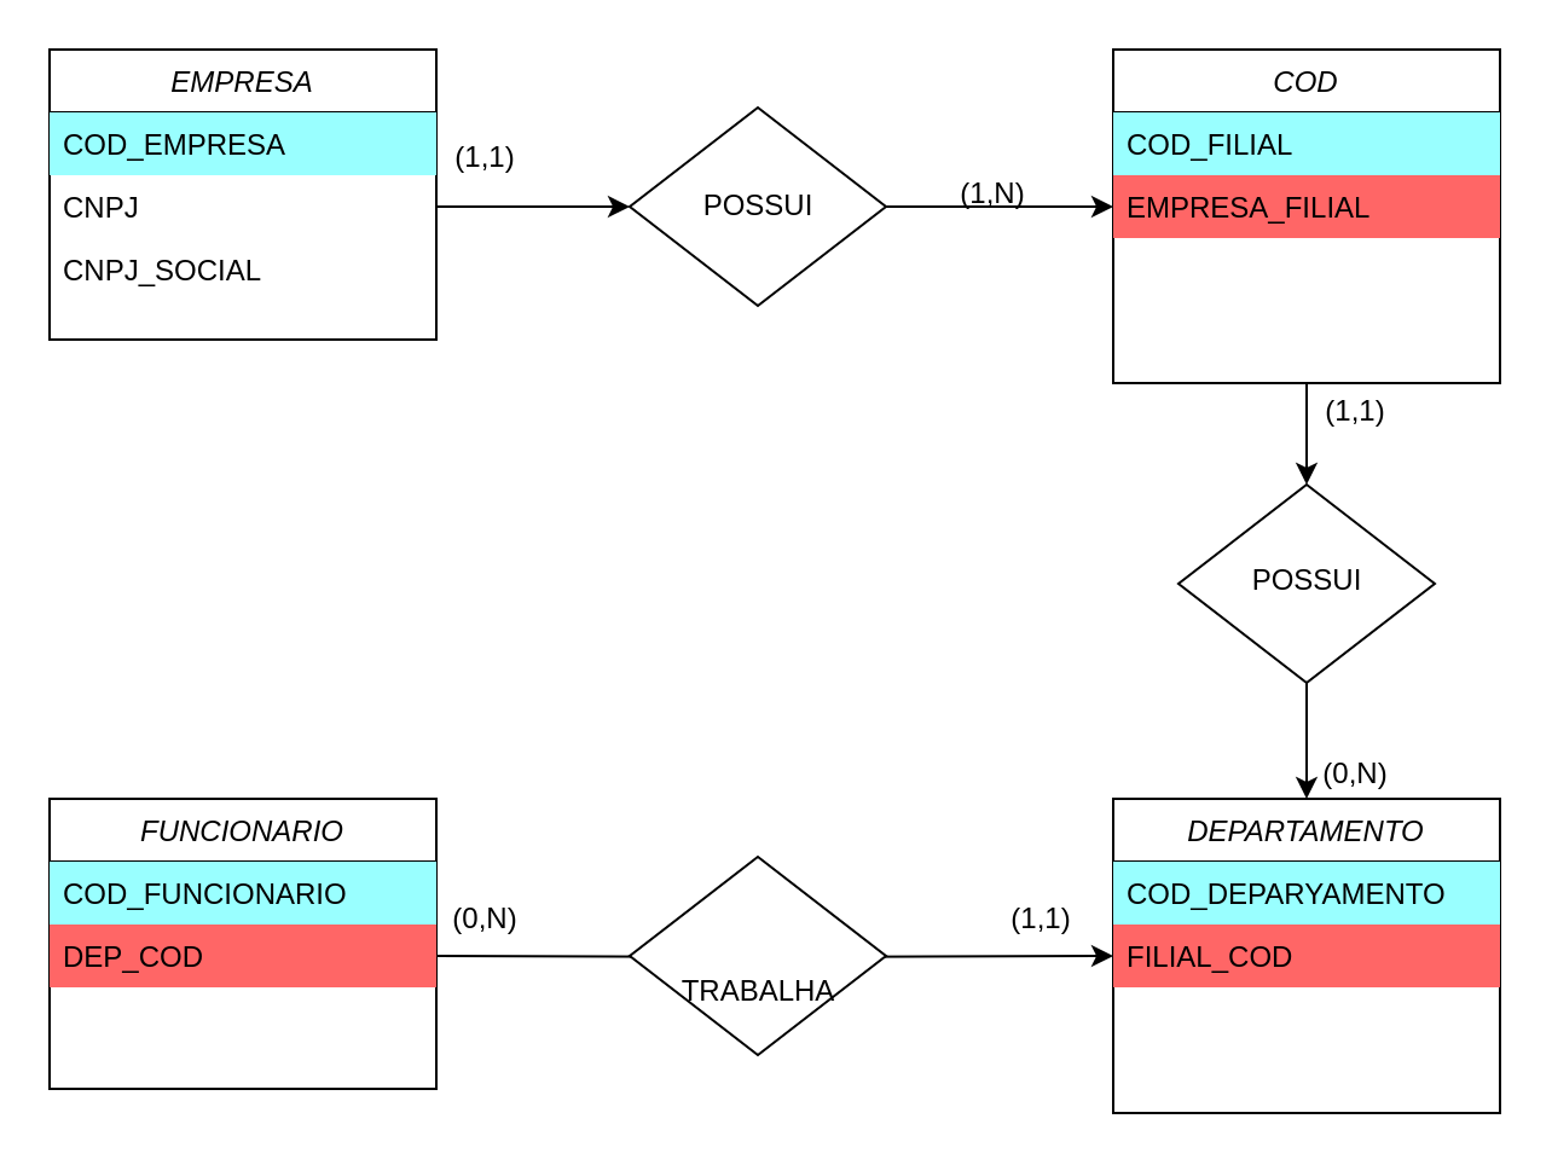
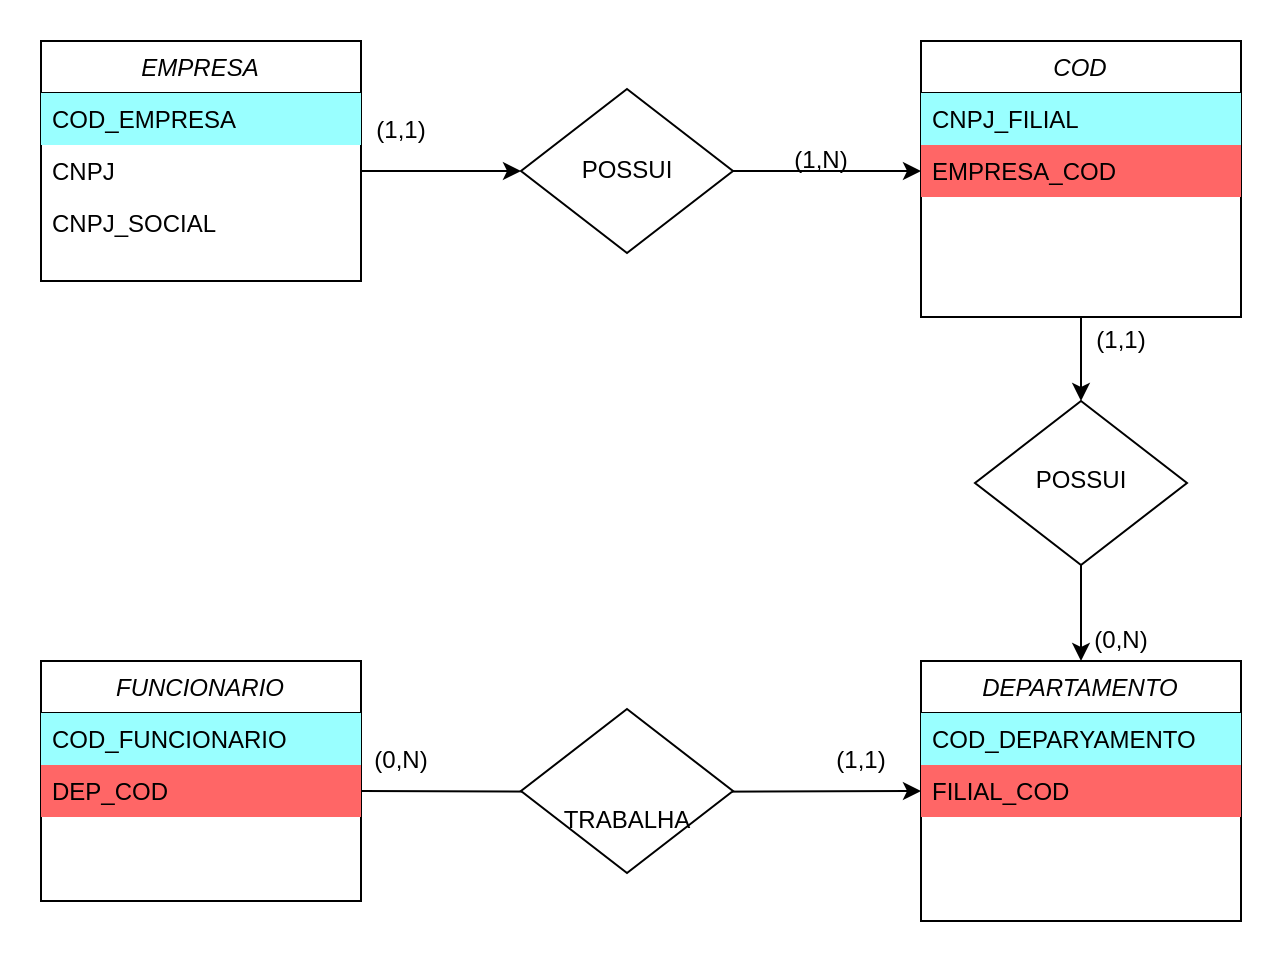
- <mxCell id="10" value="COD_FILIAL" style="text;align=left;verticalAlign=top;spacingLeft=4;spacingRight=4;overflow=hidden;rotatable=0;points=[[0,0.5],[1,0.5]];portConstraint=eastwest;fillColor=#99FFFF;" vertex="1" parent="9"><mxGeometry y="26" width="160" height="26" as="geometry" /></mxCell>
+ <mxCell id="10" value="CNPJ_FILIAL" style="text;align=left;verticalAlign=top;spacingLeft=4;spacingRight=4;overflow=hidden;rotatable=0;points=[[0,0.5],[1,0.5]];portConstraint=eastwest;fillColor=#99FFFF;" vertex="1" parent="9"><mxGeometry y="26" width="160" height="26" as="geometry" /></mxCell>
- <mxCell id="11" value="EMPRESA_FILIAL" style="text;align=left;verticalAlign=top;spacingLeft=4;spacingRight=4;overflow=hidden;rotatable=0;points=[[0,0.5],[1,0.5]];portConstraint=eastwest;fillColor=#FF6666;" vertex="1" parent="9"><mxGeometry y="52" width="160" height="26" as="geometry" /></mxCell>
+ <mxCell id="11" value="EMPRESA_COD" style="text;align=left;verticalAlign=top;spacingLeft=4;spacingRight=4;overflow=hidden;rotatable=0;points=[[0,0.5],[1,0.5]];portConstraint=eastwest;fillColor=#FF6666;" vertex="1" parent="9"><mxGeometry y="52" width="160" height="26" as="geometry" /></mxCell>
